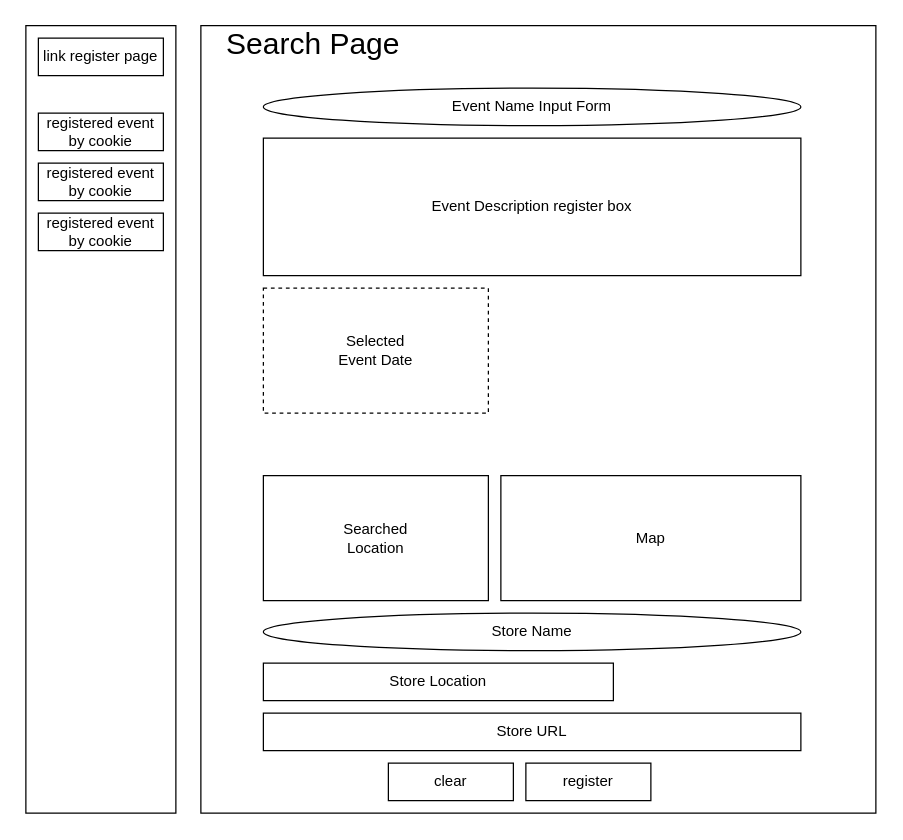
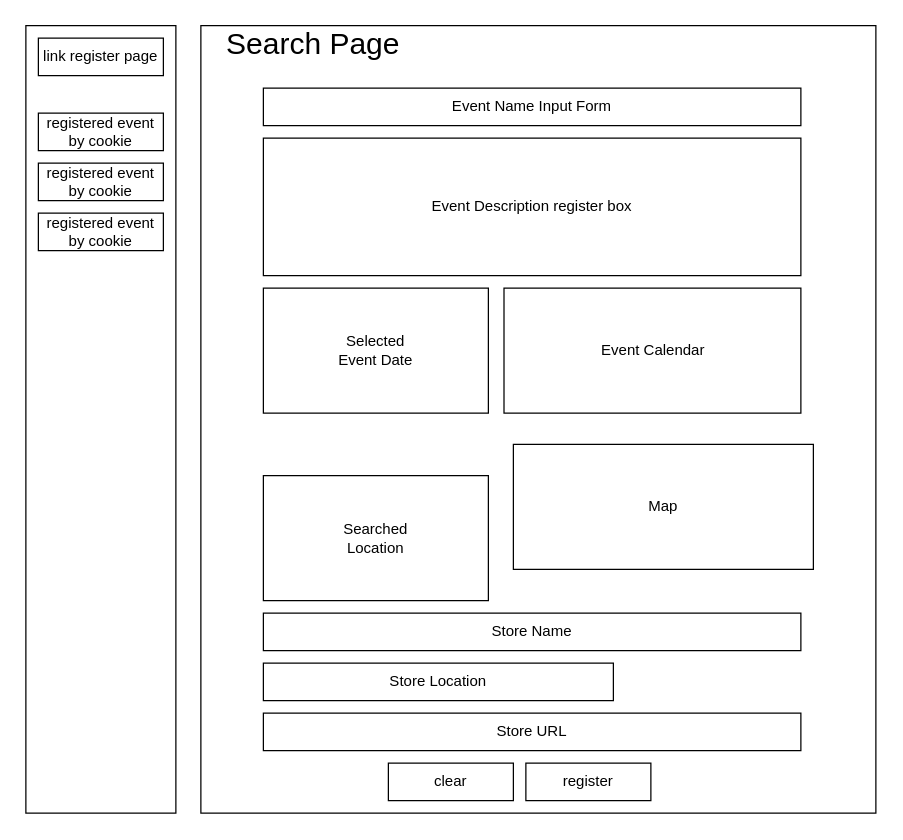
- <mxCell id="4" value="Event Name Input Form" style="ellipse;whiteSpace=wrap;html=1;" vertex="1" parent="1"><mxGeometry x="210" y="70" width="430" height="30" as="geometry" /></mxCell>
+ <mxCell id="4" value="Event Name Input Form" style="rounded=0;whiteSpace=wrap;html=1;" vertex="1" parent="1"><mxGeometry x="210" y="70" width="430" height="30" as="geometry" /></mxCell>
- <mxCell id="5" value="Selected&lt;br&gt;Event Date" style="rounded=0;whiteSpace=wrap;html=1;dashed=1;" vertex="1" parent="1"><mxGeometry x="210" y="230" width="180" height="100" as="geometry" /></mxCell>
+ <mxCell id="5" value="Selected&lt;br&gt;Event Date" style="rounded=0;whiteSpace=wrap;html=1;" vertex="1" parent="1"><mxGeometry x="210" y="230" width="180" height="100" as="geometry" /></mxCell>
+ <mxCell id="8" value="Event Calendar" style="rounded=0;whiteSpace=wrap;html=1;" vertex="1" parent="1"><mxGeometry x="402.5" y="230" width="237.5" height="100" as="geometry" /></mxCell>
- <mxCell id="6" value="Map" style="rounded=0;whiteSpace=wrap;html=1;" vertex="1" parent="1"><mxGeometry x="400" y="380" width="240" height="100" as="geometry" /></mxCell>
+ <mxCell id="6" value="Map" style="rounded=0;whiteSpace=wrap;html=1;" vertex="1" parent="1"><mxGeometry x="410" y="355" width="240" height="100" as="geometry" /></mxCell>
- <mxCell id="10" value="Store Name" style="ellipse;whiteSpace=wrap;html=1;" vertex="1" parent="1"><mxGeometry x="210" y="490" width="430" height="30" as="geometry" /></mxCell>
+ <mxCell id="10" value="Store Name" style="rounded=0;whiteSpace=wrap;html=1;" vertex="1" parent="1"><mxGeometry x="210" y="490" width="430" height="30" as="geometry" /></mxCell>
